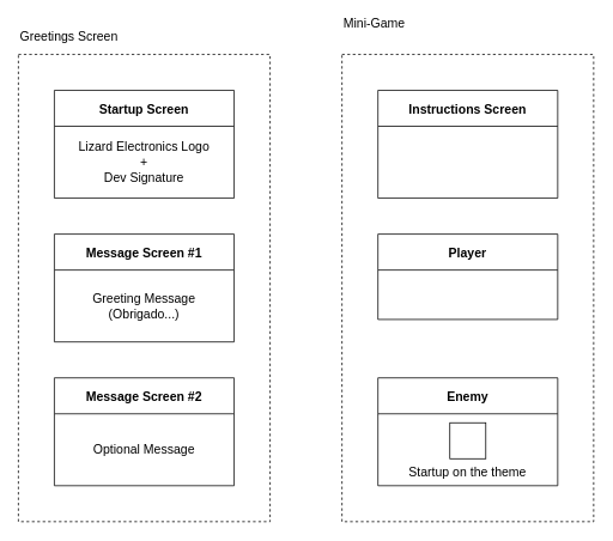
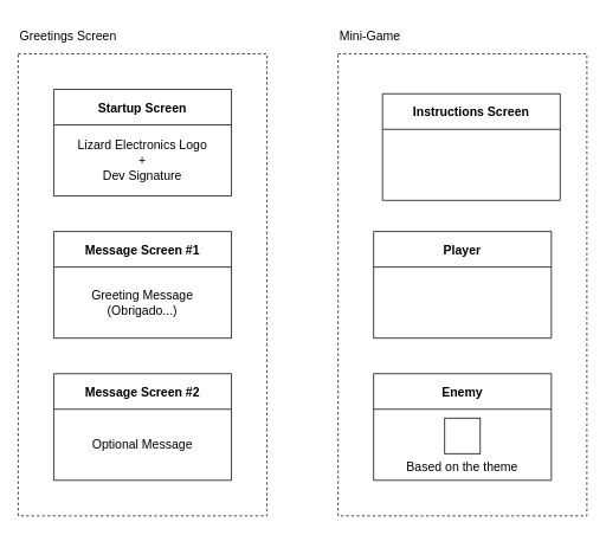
- <mxCell id="15" value="Mini-Game" style="text;html=1;strokeColor=none;fillColor=none;align=left;verticalAlign=middle;whiteSpace=wrap;rounded=0;dashed=1;fontSize=14;" vertex="1" parent="1"><mxGeometry x="380" y="5" width="280" height="40" as="geometry" /></mxCell>
+ <mxCell id="15" value="Mini-Game" style="text;html=1;strokeColor=none;fillColor=none;align=left;verticalAlign=middle;whiteSpace=wrap;rounded=0;dashed=1;fontSize=14;" vertex="1" parent="1"><mxGeometry x="380" y="20" width="280" height="40" as="geometry" /></mxCell>
- <mxCell id="16" value="Instructions Screen" style="swimlane;startSize=40;fontSize=14;" vertex="1" parent="1"><mxGeometry x="420" y="100" width="200" height="120" as="geometry" /></mxCell>
+ <mxCell id="16" value="Instructions Screen" style="swimlane;startSize=40;fontSize=14;" vertex="1" parent="1"><mxGeometry x="430" y="105" width="200" height="120" as="geometry" /></mxCell>
- <mxCell id="8" value="Player" style="swimlane;startSize=40;fontSize=14;" parent="1" vertex="1"><mxGeometry x="420" y="260" width="200" height="95" as="geometry" /></mxCell>
+ <mxCell id="8" value="Player" style="swimlane;startSize=40;fontSize=14;" parent="1" vertex="1"><mxGeometry x="420" y="260" width="200" height="120" as="geometry" /></mxCell>
- <mxCell id="11" value="Startup on the theme" style="text;html=1;strokeColor=none;fillColor=none;align=center;verticalAlign=middle;whiteSpace=wrap;rounded=0;fontSize=14;" parent="9" vertex="1"><mxGeometry y="90" width="200" height="30" as="geometry" /></mxCell>
+ <mxCell id="11" value="Based on the theme" style="text;html=1;strokeColor=none;fillColor=none;align=center;verticalAlign=middle;whiteSpace=wrap;rounded=0;fontSize=14;" parent="9" vertex="1"><mxGeometry y="90" width="200" height="30" as="geometry" /></mxCell>
